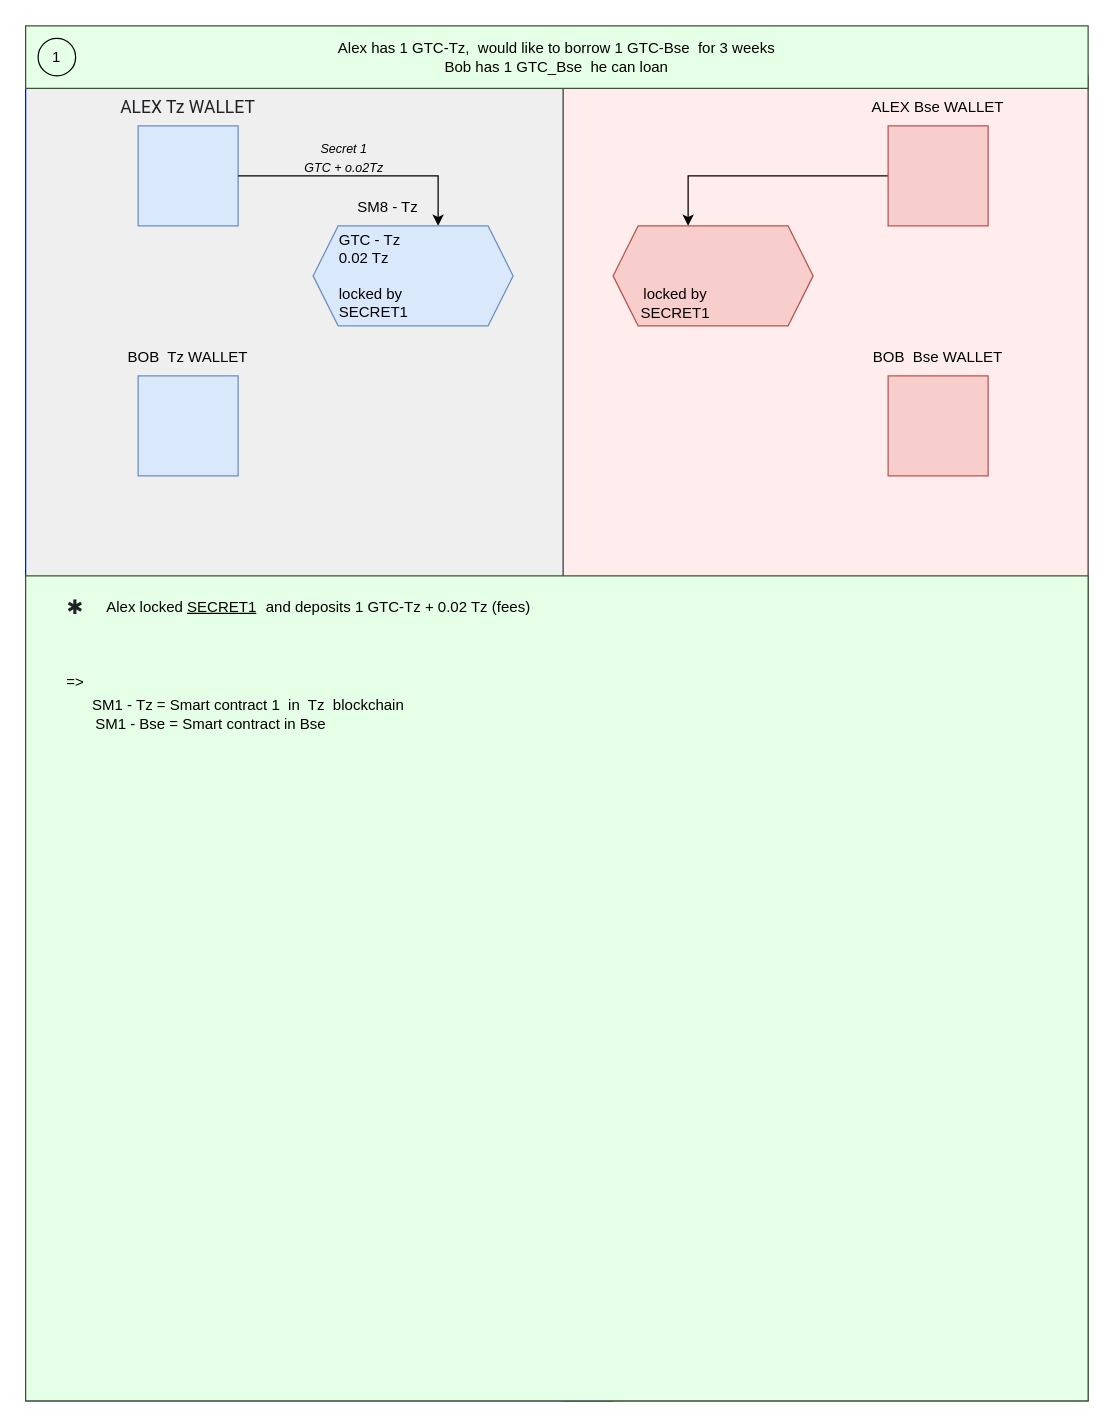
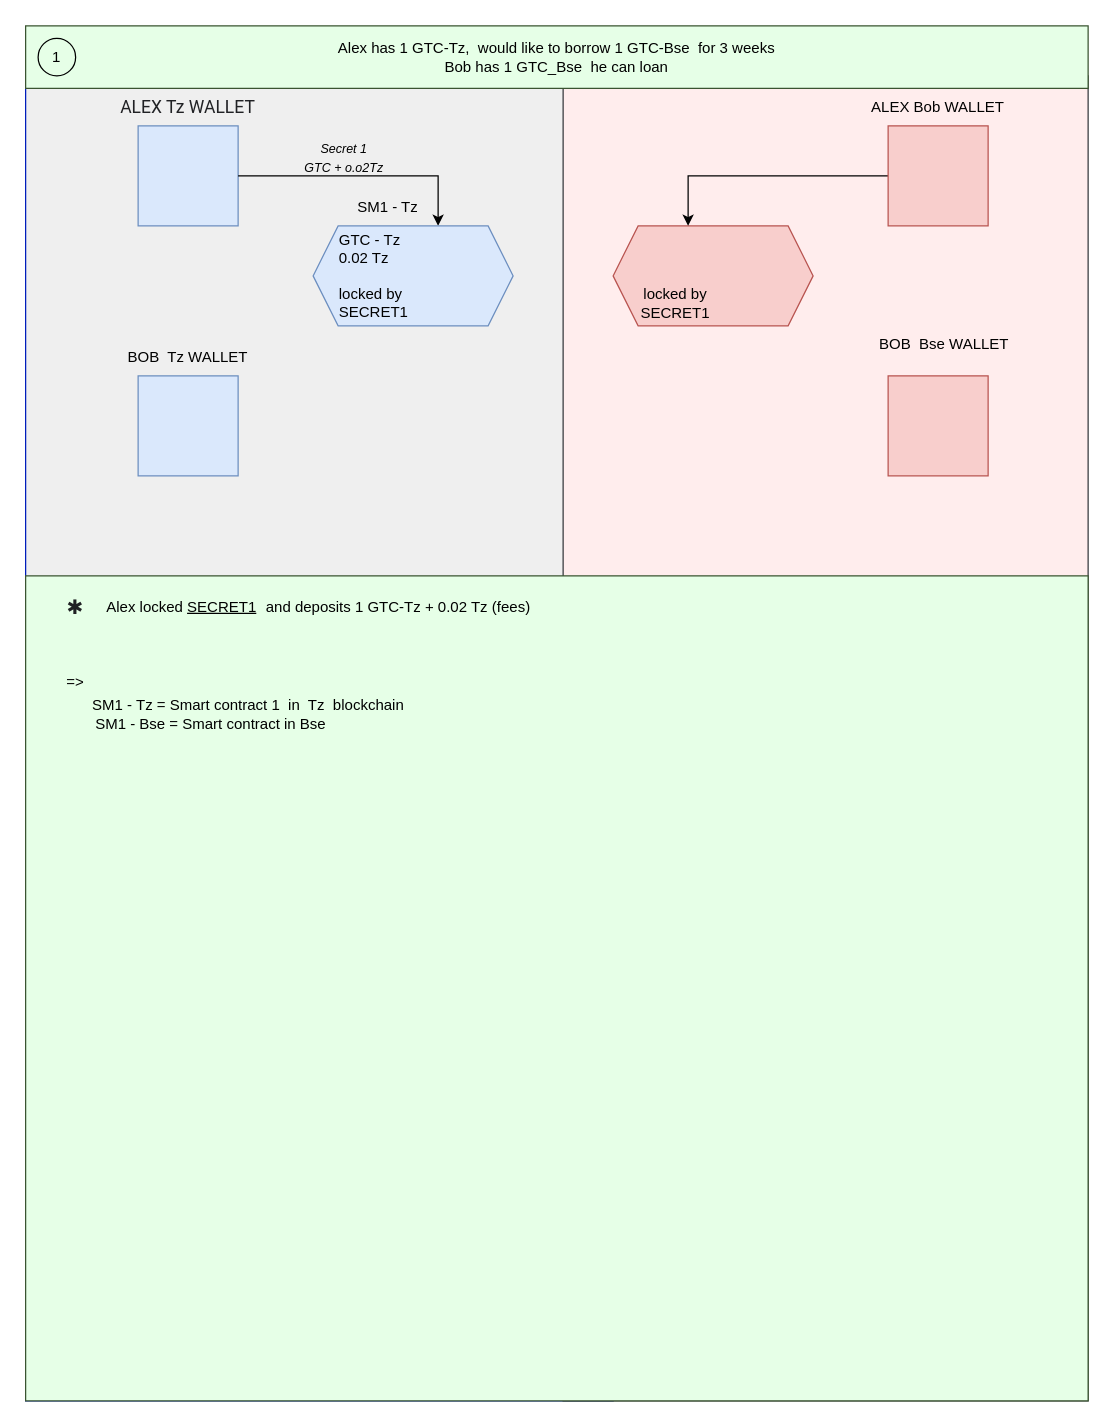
- <mxCell id="17" value="ALEX Bse WALLET" style="text;html=1;strokeColor=none;fillColor=none;align=center;verticalAlign=middle;whiteSpace=wrap;rounded=0;" parent="1" vertex="1"><mxGeometry x="650" y="70" width="200" height="30" as="geometry" /></mxCell>
+ <mxCell id="17" value="ALEX Bob WALLET" style="text;html=1;strokeColor=none;fillColor=none;align=center;verticalAlign=middle;whiteSpace=wrap;rounded=0;" parent="1" vertex="1"><mxGeometry x="650" y="70" width="200" height="30" as="geometry" /></mxCell>
- <mxCell id="10" value="SM8 - Tz" style="text;html=1;strokeColor=none;fillColor=none;align=center;verticalAlign=middle;whiteSpace=wrap;rounded=0;" parent="1" vertex="1"><mxGeometry x="280" y="150" width="60" height="30" as="geometry" /></mxCell>
+ <mxCell id="10" value="SM1 - Tz" style="text;html=1;strokeColor=none;fillColor=none;align=center;verticalAlign=middle;whiteSpace=wrap;rounded=0;" parent="1" vertex="1"><mxGeometry x="280" y="150" width="60" height="30" as="geometry" /></mxCell>
- <mxCell id="20" value="BOB&amp;nbsp; Bse WALLET" style="text;html=1;strokeColor=none;fillColor=none;align=center;verticalAlign=middle;whiteSpace=wrap;rounded=0;" parent="1" vertex="1"><mxGeometry x="680" y="270" width="140" height="30" as="geometry" /></mxCell>
+ <mxCell id="20" value="BOB&amp;nbsp; Bse WALLET" style="text;html=1;strokeColor=none;fillColor=none;align=center;verticalAlign=middle;whiteSpace=wrap;rounded=0;" parent="1" vertex="1"><mxGeometry x="685" y="260" width="140" height="30" as="geometry" /></mxCell>
